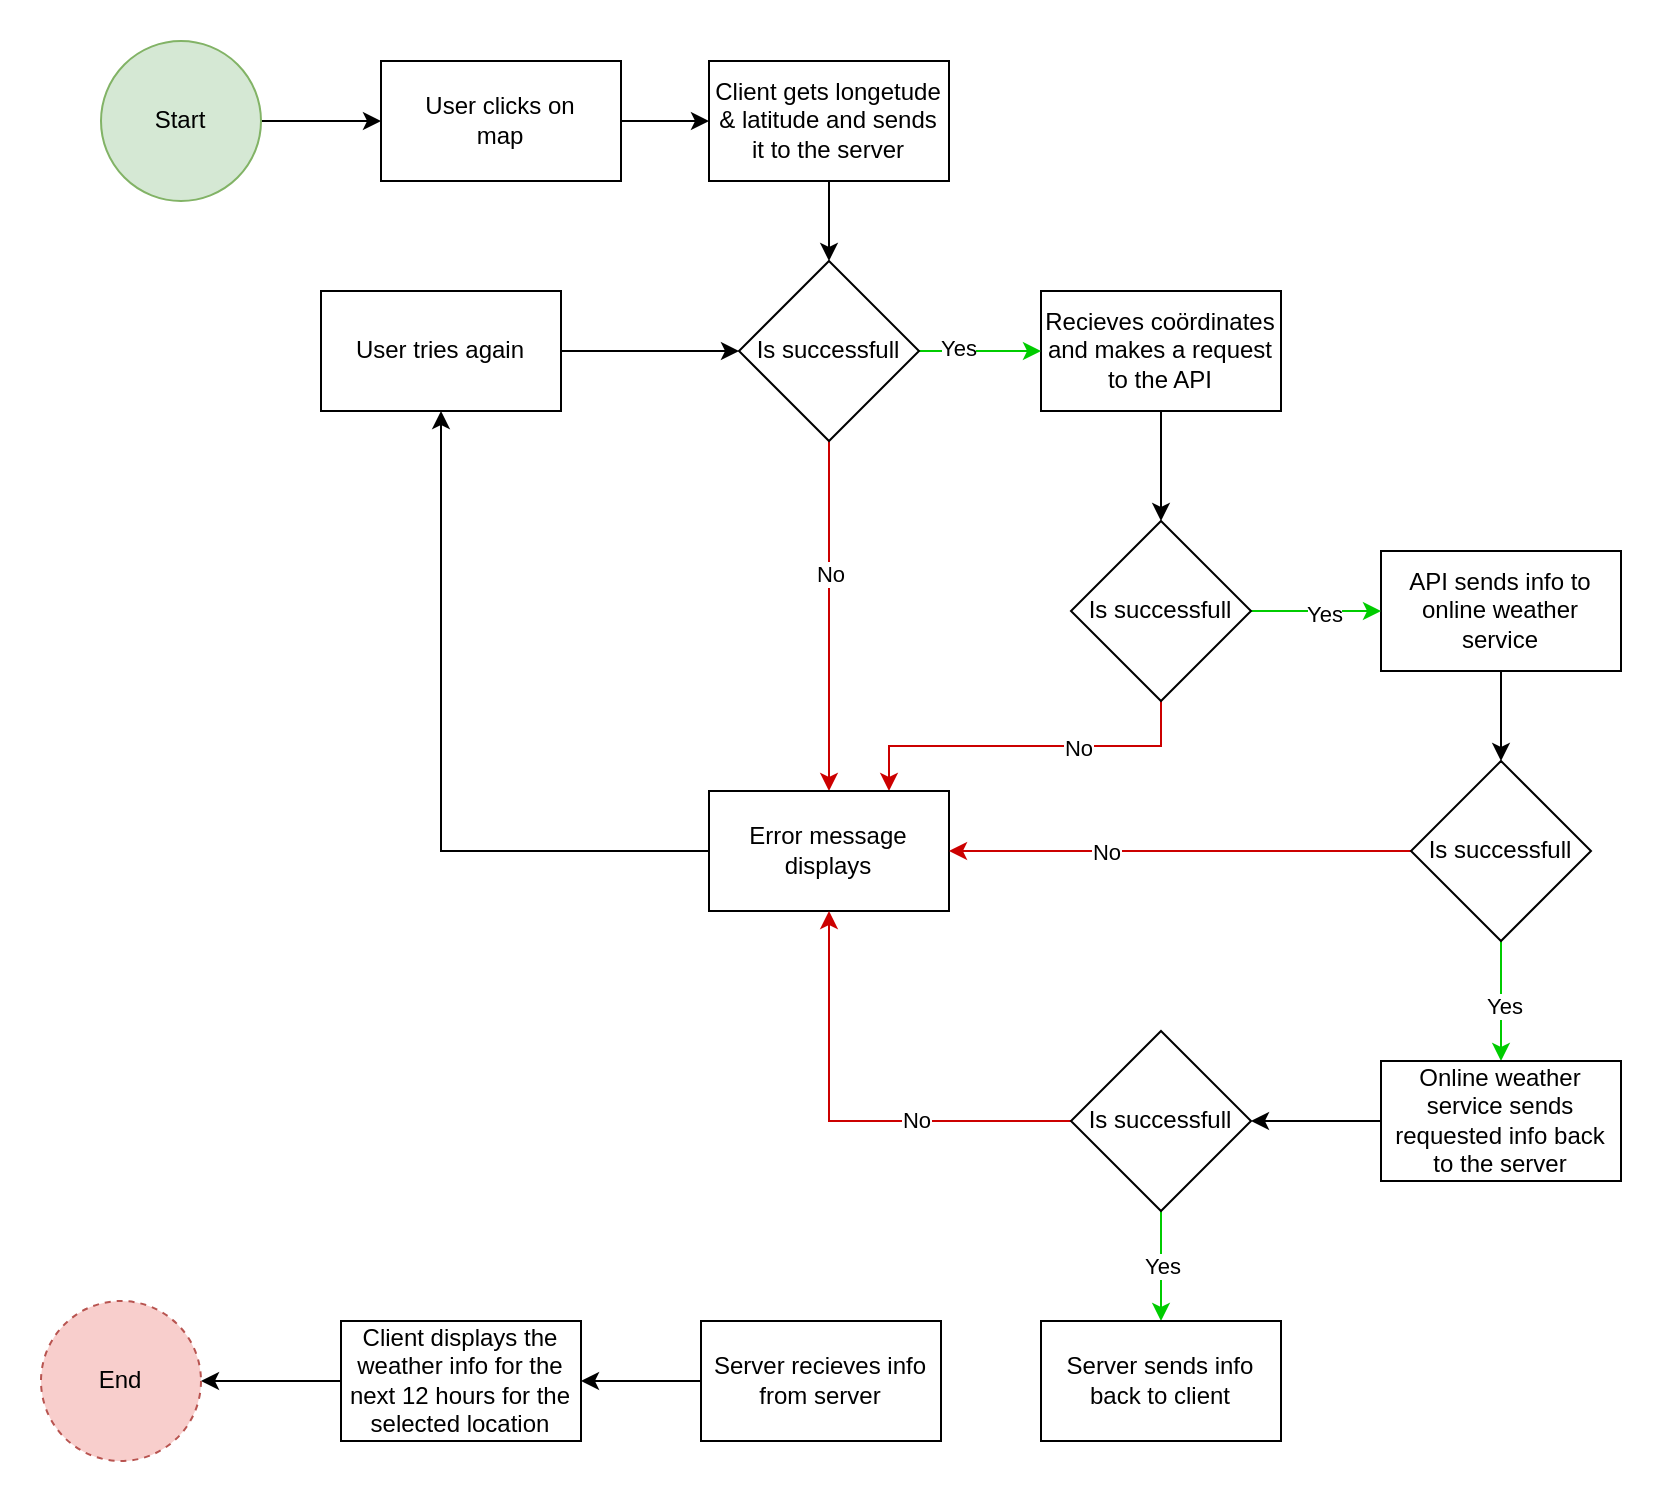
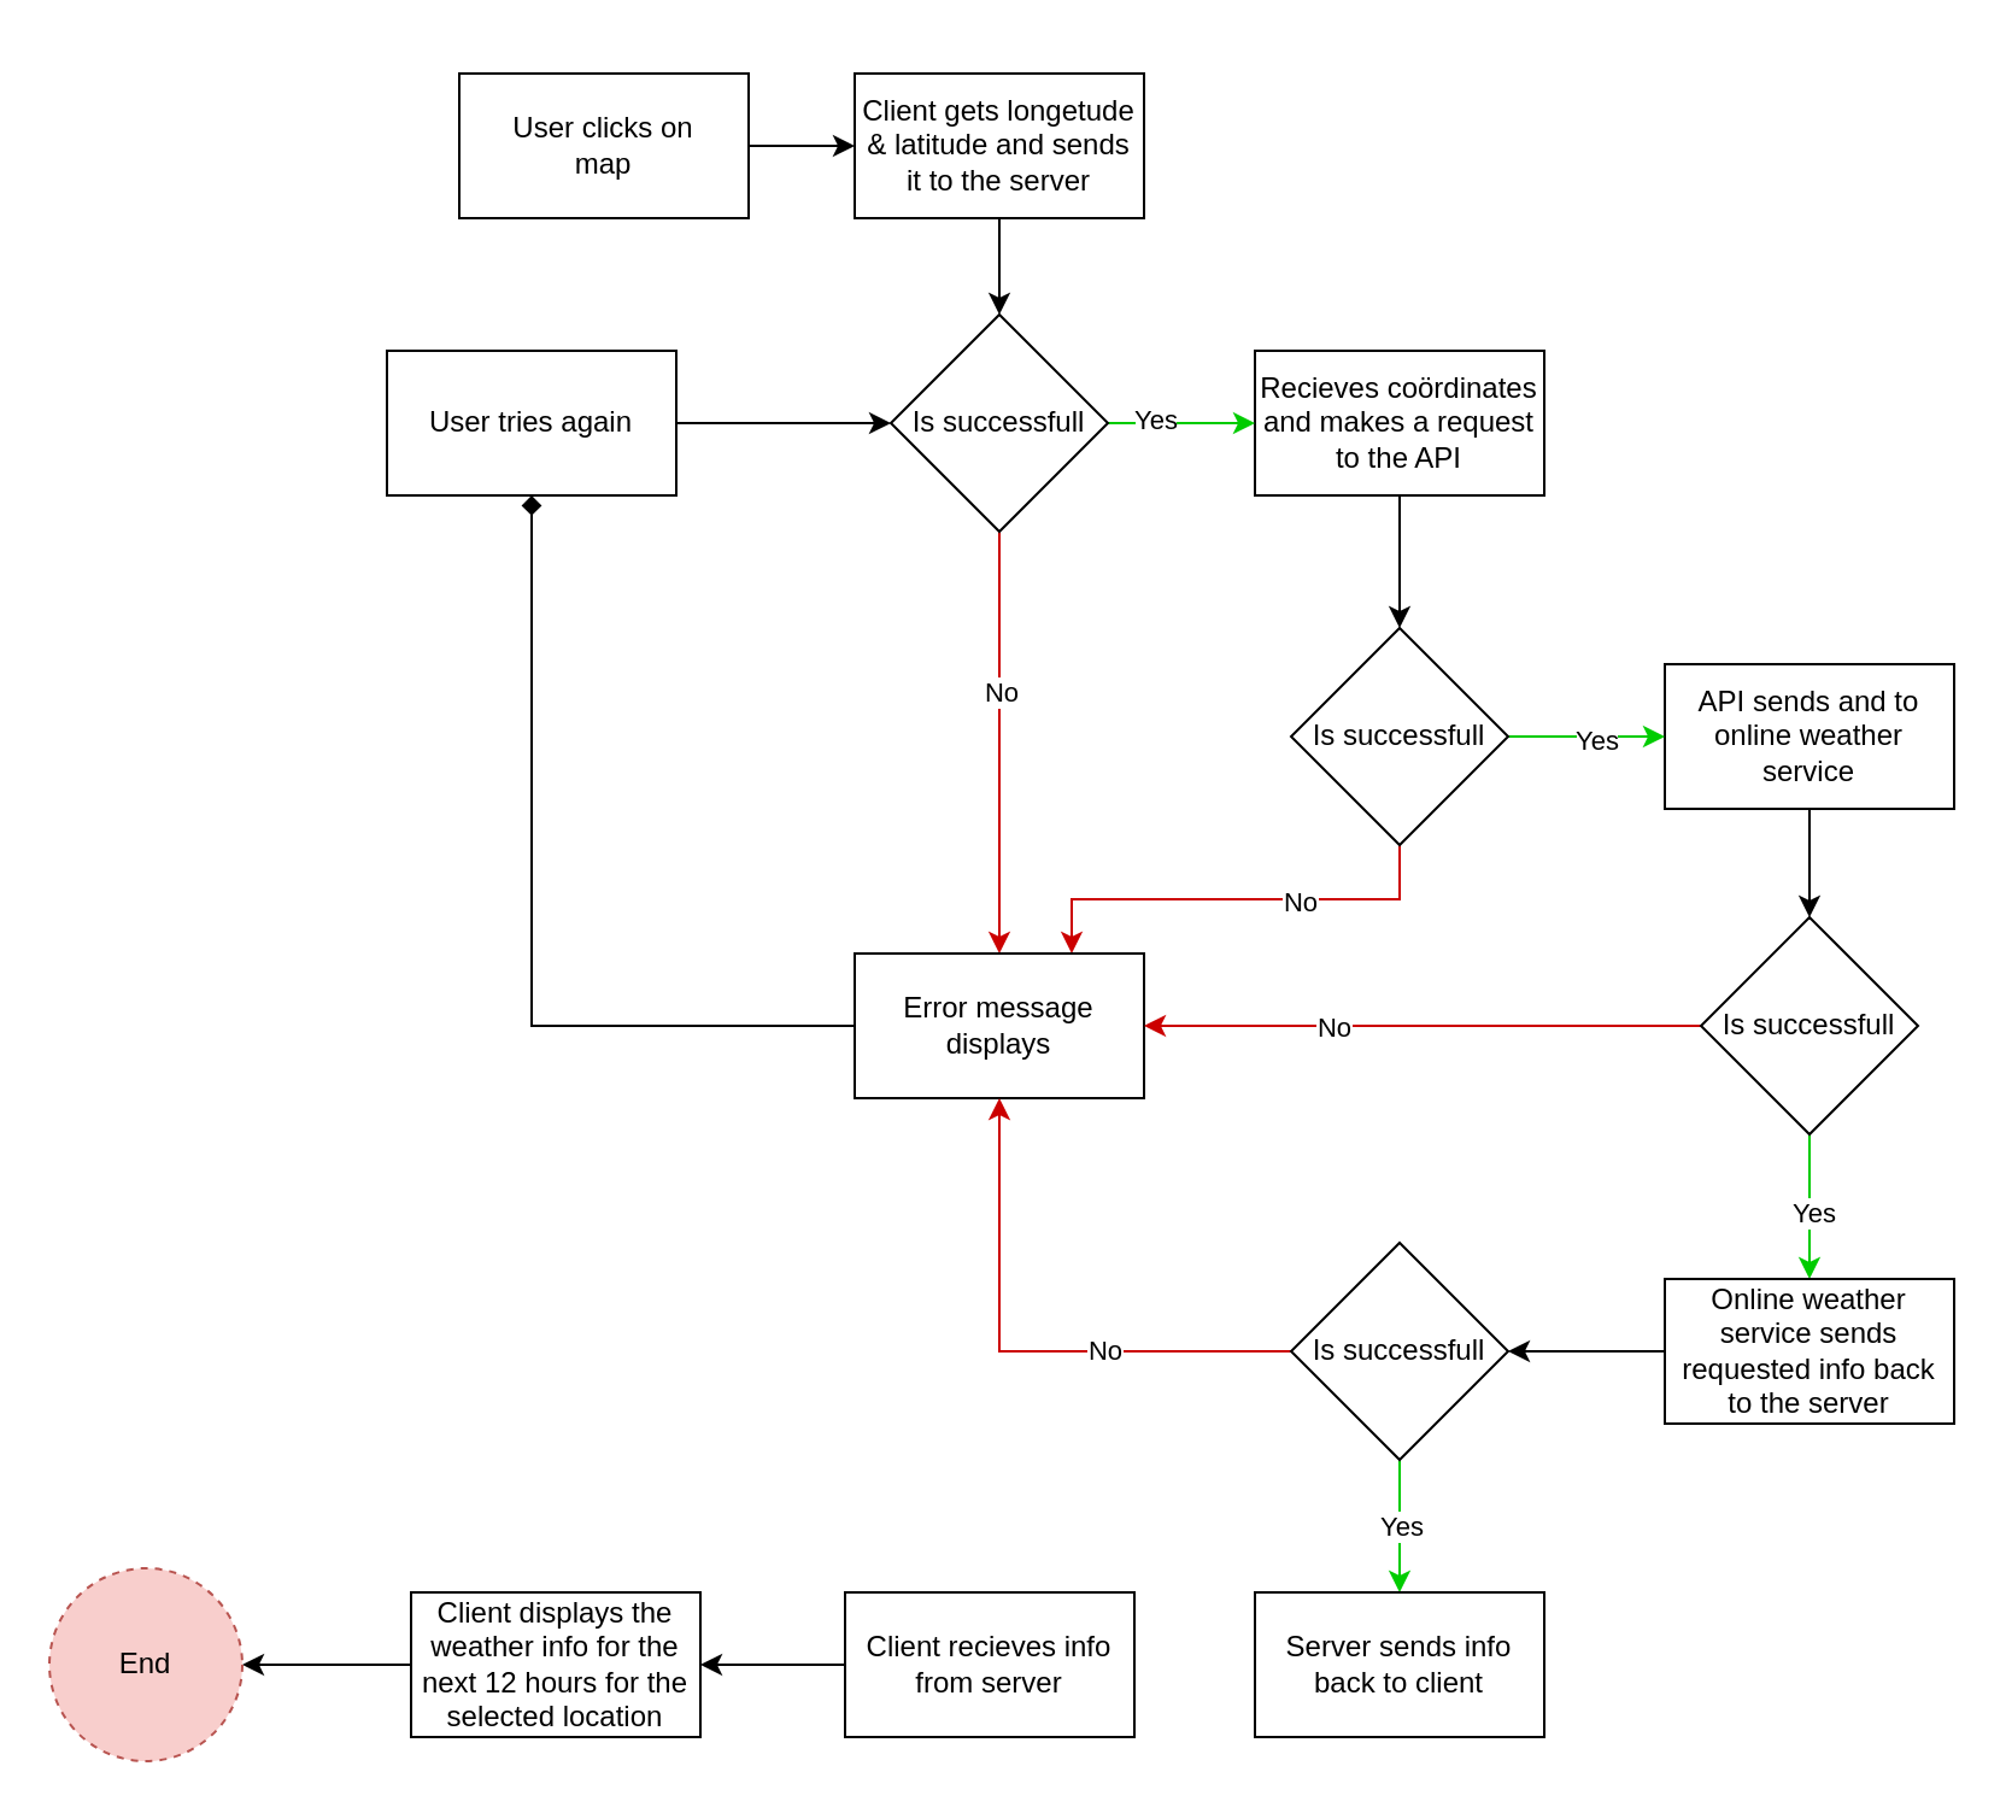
- <mxCell id="3" value="Start" style="ellipse;whiteSpace=wrap;html=1;aspect=fixed;fillColor=#d5e8d4;strokeColor=#82b366;" parent="1" vertex="1"><mxGeometry x="50" y="20" width="80" height="80" as="geometry" /></mxCell>
- <mxCell id="2" style="edgeStyle=orthogonalEdgeStyle;rounded=0;orthogonalLoop=1;jettySize=auto;html=1;exitX=1;exitY=0.5;exitDx=0;exitDy=0;entryX=0;entryY=0.5;entryDx=0;entryDy=0;" parent="1" source="3" target="5" edge="1"><mxGeometry relative="1" as="geometry" /></mxCell>
- <mxCell id="22" style="edgeStyle=orthogonalEdgeStyle;rounded=0;orthogonalLoop=1;jettySize=auto;html=1;exitX=0;exitY=0.5;exitDx=0;exitDy=0;entryX=0.5;entryY=1;entryDx=0;entryDy=0;" parent="1" source="23" target="25" edge="1"><mxGeometry relative="1" as="geometry" /></mxCell>
+ <mxCell id="22" style="edgeStyle=orthogonalEdgeStyle;rounded=0;orthogonalLoop=1;jettySize=auto;html=1;exitX=0;exitY=0.5;exitDx=0;exitDy=0;entryX=0.5;entryY=1;entryDx=0;entryDy=0;endArrow=diamond;" parent="1" source="23" target="25" edge="1"><mxGeometry relative="1" as="geometry" /></mxCell>
- <mxCell id="16" value="API sends info to online weather service" style="rounded=0;whiteSpace=wrap;html=1;" parent="1" vertex="1"><mxGeometry x="690" y="275" width="120" height="60" as="geometry" /></mxCell>
+ <mxCell id="16" value="API sends and to online weather service" style="rounded=0;whiteSpace=wrap;html=1;" parent="1" vertex="1"><mxGeometry x="690" y="275" width="120" height="60" as="geometry" /></mxCell>
- <mxCell id="40" value="Server recieves info from server" style="rounded=0;whiteSpace=wrap;html=1;" parent="1" vertex="1"><mxGeometry x="350" y="660" width="120" height="60" as="geometry" /></mxCell>
+ <mxCell id="40" value="Client recieves info from server" style="rounded=0;whiteSpace=wrap;html=1;" parent="1" vertex="1"><mxGeometry x="350" y="660" width="120" height="60" as="geometry" /></mxCell>
